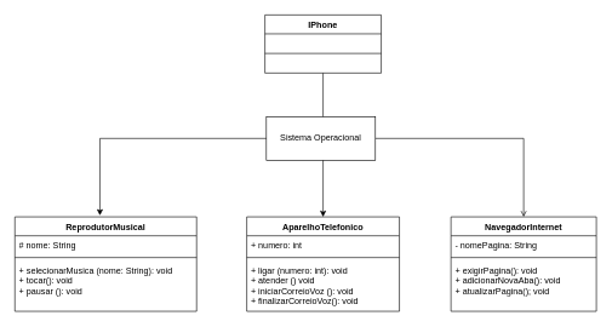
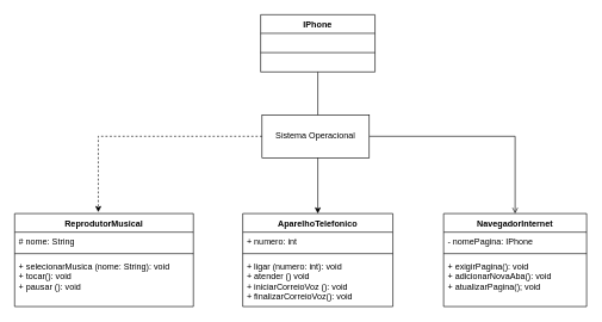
- <mxCell id="19" style="edgeStyle=orthogonalEdgeStyle;rounded=0;orthogonalLoop=1;jettySize=auto;html=1;entryX=0.468;entryY=-0.015;entryDx=0;entryDy=0;entryPerimeter=0;" edge="1" parent="1" source="18" target="9"><mxGeometry relative="1" as="geometry" /></mxCell>
+ <mxCell id="19" style="edgeStyle=orthogonalEdgeStyle;rounded=0;orthogonalLoop=1;jettySize=auto;html=1;entryX=0.468;entryY=-0.015;entryDx=0;entryDy=0;entryPerimeter=0;dashed=1;" edge="1" parent="1" source="18" target="9"><mxGeometry relative="1" as="geometry" /></mxCell>
- <mxCell id="6" value="- nomePagina: String" style="text;strokeColor=none;fillColor=none;align=left;verticalAlign=top;spacingLeft=4;spacingRight=4;overflow=hidden;rotatable=0;points=[[0,0.5],[1,0.5]];portConstraint=eastwest;whiteSpace=wrap;html=1;" parent="5" vertex="1"><mxGeometry y="26" width="200" height="26" as="geometry" /></mxCell>
+ <mxCell id="6" value="- nomePagina: IPhone" style="text;strokeColor=none;fillColor=none;align=left;verticalAlign=top;spacingLeft=4;spacingRight=4;overflow=hidden;rotatable=0;points=[[0,0.5],[1,0.5]];portConstraint=eastwest;whiteSpace=wrap;html=1;" parent="5" vertex="1"><mxGeometry y="26" width="200" height="26" as="geometry" /></mxCell>
